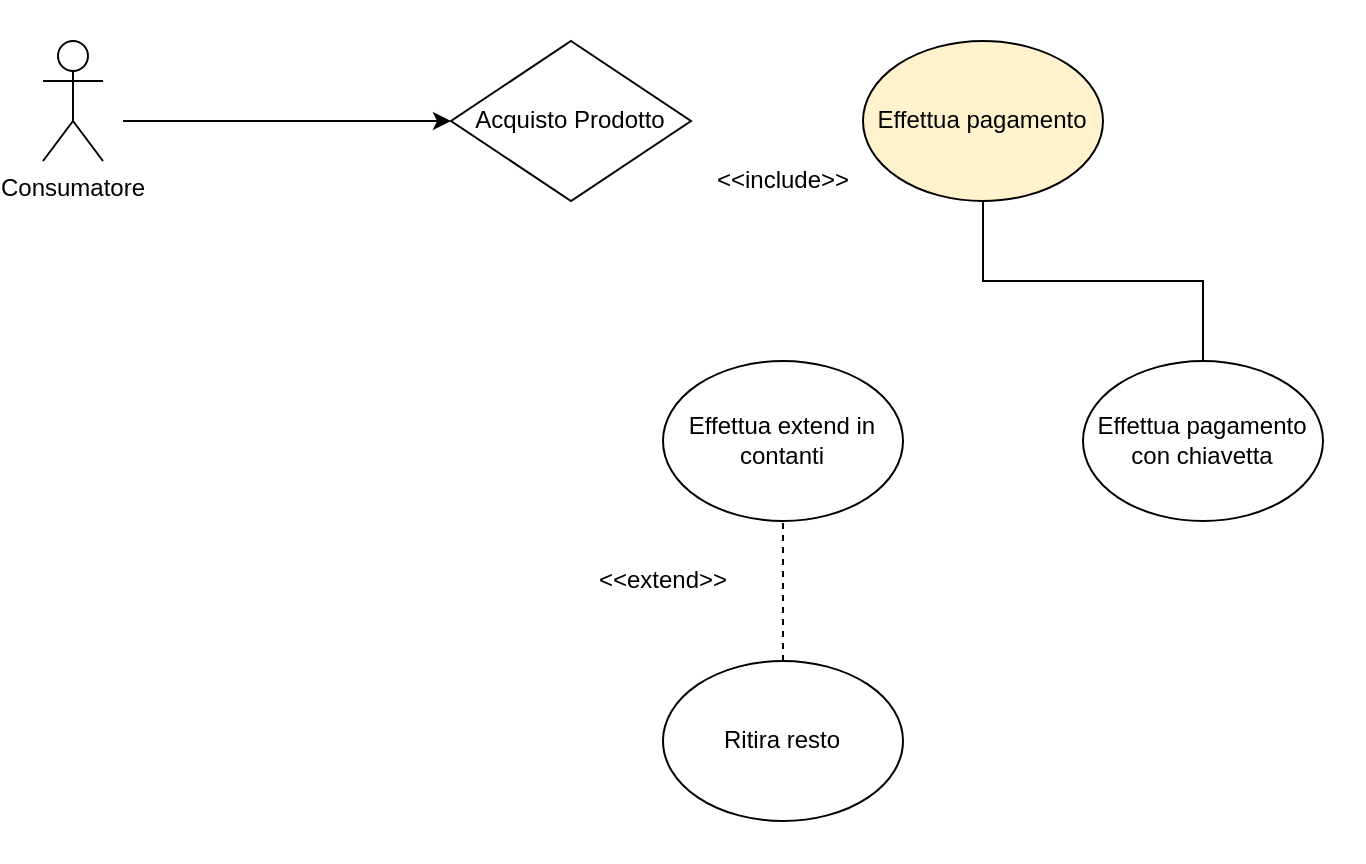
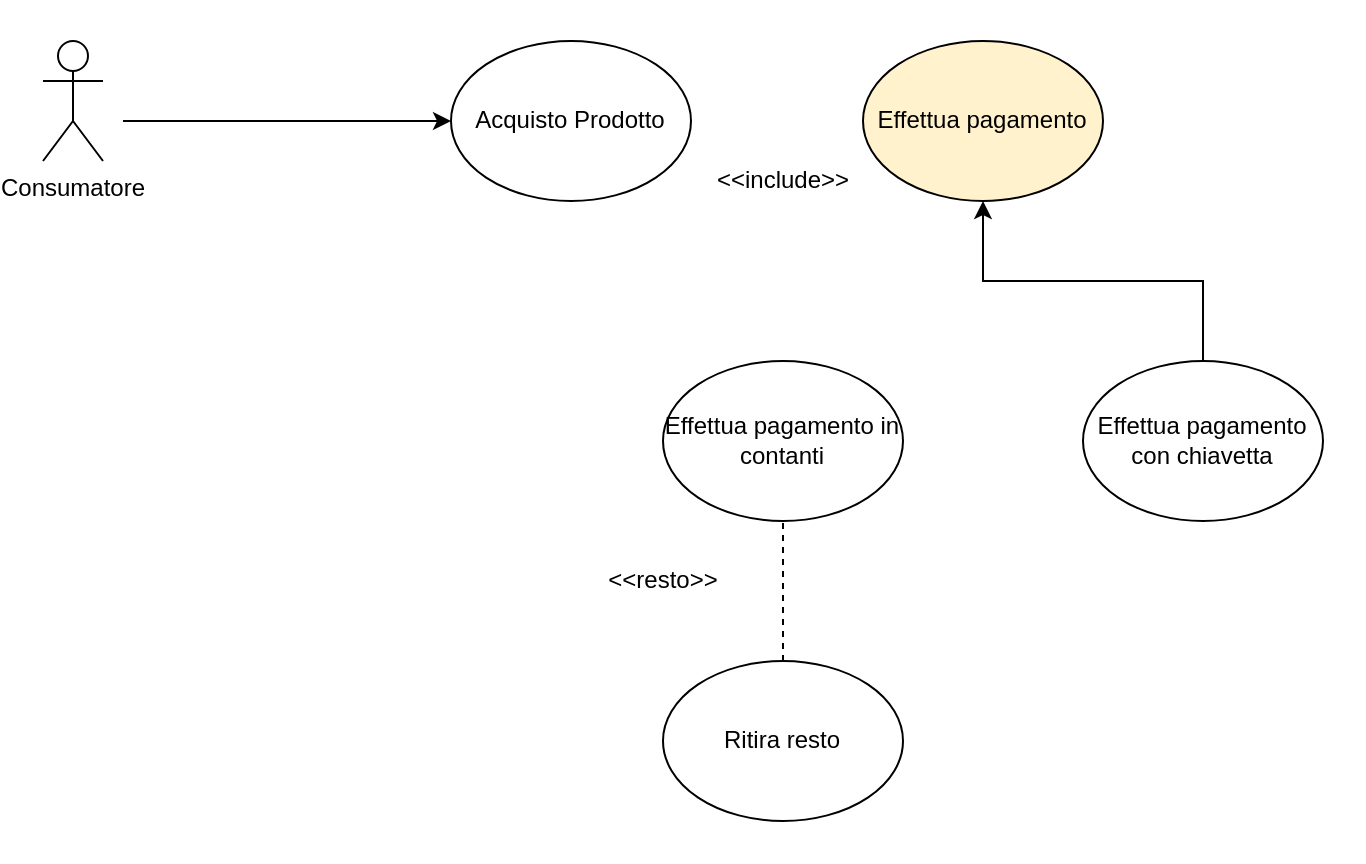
- <mxCell id="3" value="Acquisto Prodotto" style="rhombus;whiteSpace=wrap;html=1;" vertex="1" parent="1"><mxGeometry x="224" y="20" width="120" height="80" as="geometry" /></mxCell>
+ <mxCell id="3" value="Acquisto Prodotto" style="ellipse;whiteSpace=wrap;html=1;" vertex="1" parent="1"><mxGeometry x="224" y="20" width="120" height="80" as="geometry" /></mxCell>
- <mxCell id="7" style="edgeStyle=orthogonalEdgeStyle;rounded=0;orthogonalLoop=1;jettySize=auto;html=1;entryX=0.5;entryY=1;entryDx=0;entryDy=0;endArrow=none;" edge="1" parent="1" source="8" target="4"><mxGeometry relative="1" as="geometry" /></mxCell>
+ <mxCell id="7" style="edgeStyle=orthogonalEdgeStyle;rounded=0;orthogonalLoop=1;jettySize=auto;html=1;entryX=0.5;entryY=1;entryDx=0;entryDy=0;" edge="1" parent="1" source="8" target="4"><mxGeometry relative="1" as="geometry" /></mxCell>
- <mxCell id="9" value="Effettua extend in contanti" style="ellipse;whiteSpace=wrap;html=1;" vertex="1" parent="1"><mxGeometry x="330" y="180" width="120" height="80" as="geometry" /></mxCell>
+ <mxCell id="9" value="Effettua pagamento in contanti" style="ellipse;whiteSpace=wrap;html=1;" vertex="1" parent="1"><mxGeometry x="330" y="180" width="120" height="80" as="geometry" /></mxCell>
- <mxCell id="12" value="&amp;lt;&amp;lt;extend&amp;gt;&amp;gt;" style="text;html=1;align=center;verticalAlign=middle;resizable=0;points=[];autosize=1;strokeColor=none;fillColor=none;" vertex="1" parent="1"><mxGeometry x="290" y="280" width="80" height="20" as="geometry" /></mxCell>
+ <mxCell id="12" value="&amp;lt;&amp;lt;resto&amp;gt;&amp;gt;" style="text;html=1;align=center;verticalAlign=middle;resizable=0;points=[];autosize=1;strokeColor=none;fillColor=none;" vertex="1" parent="1"><mxGeometry x="290" y="280" width="80" height="20" as="geometry" /></mxCell>
